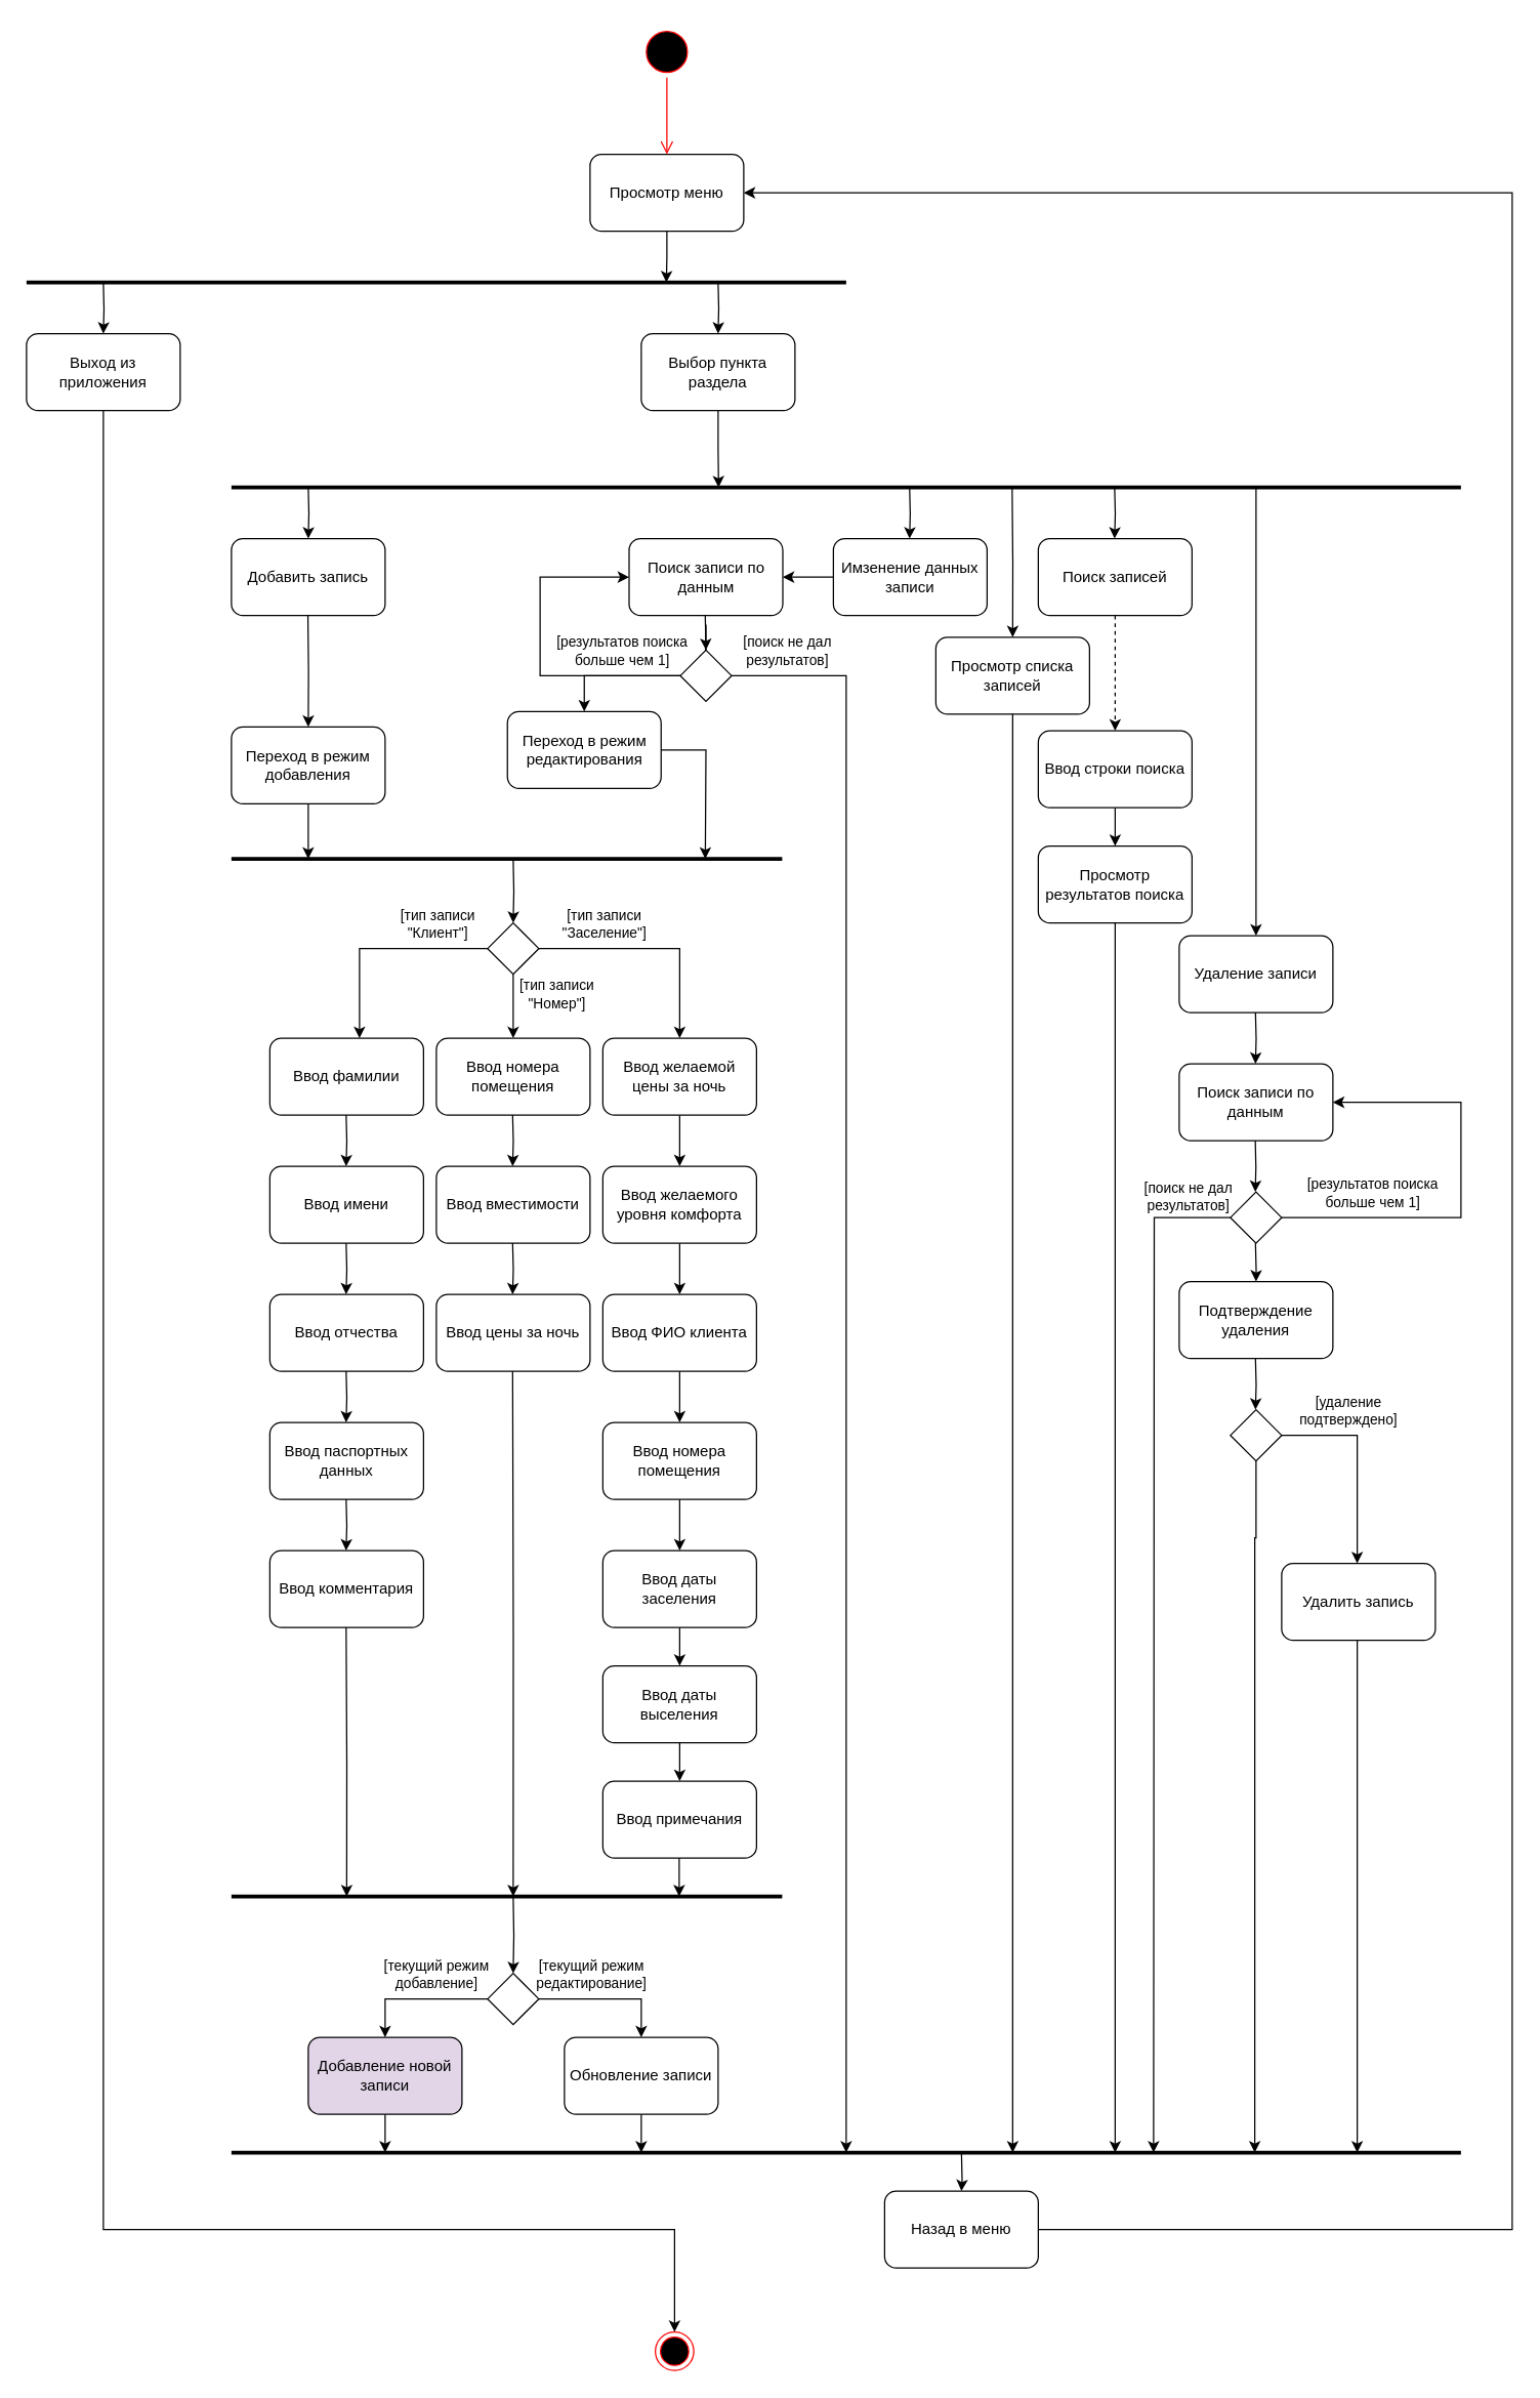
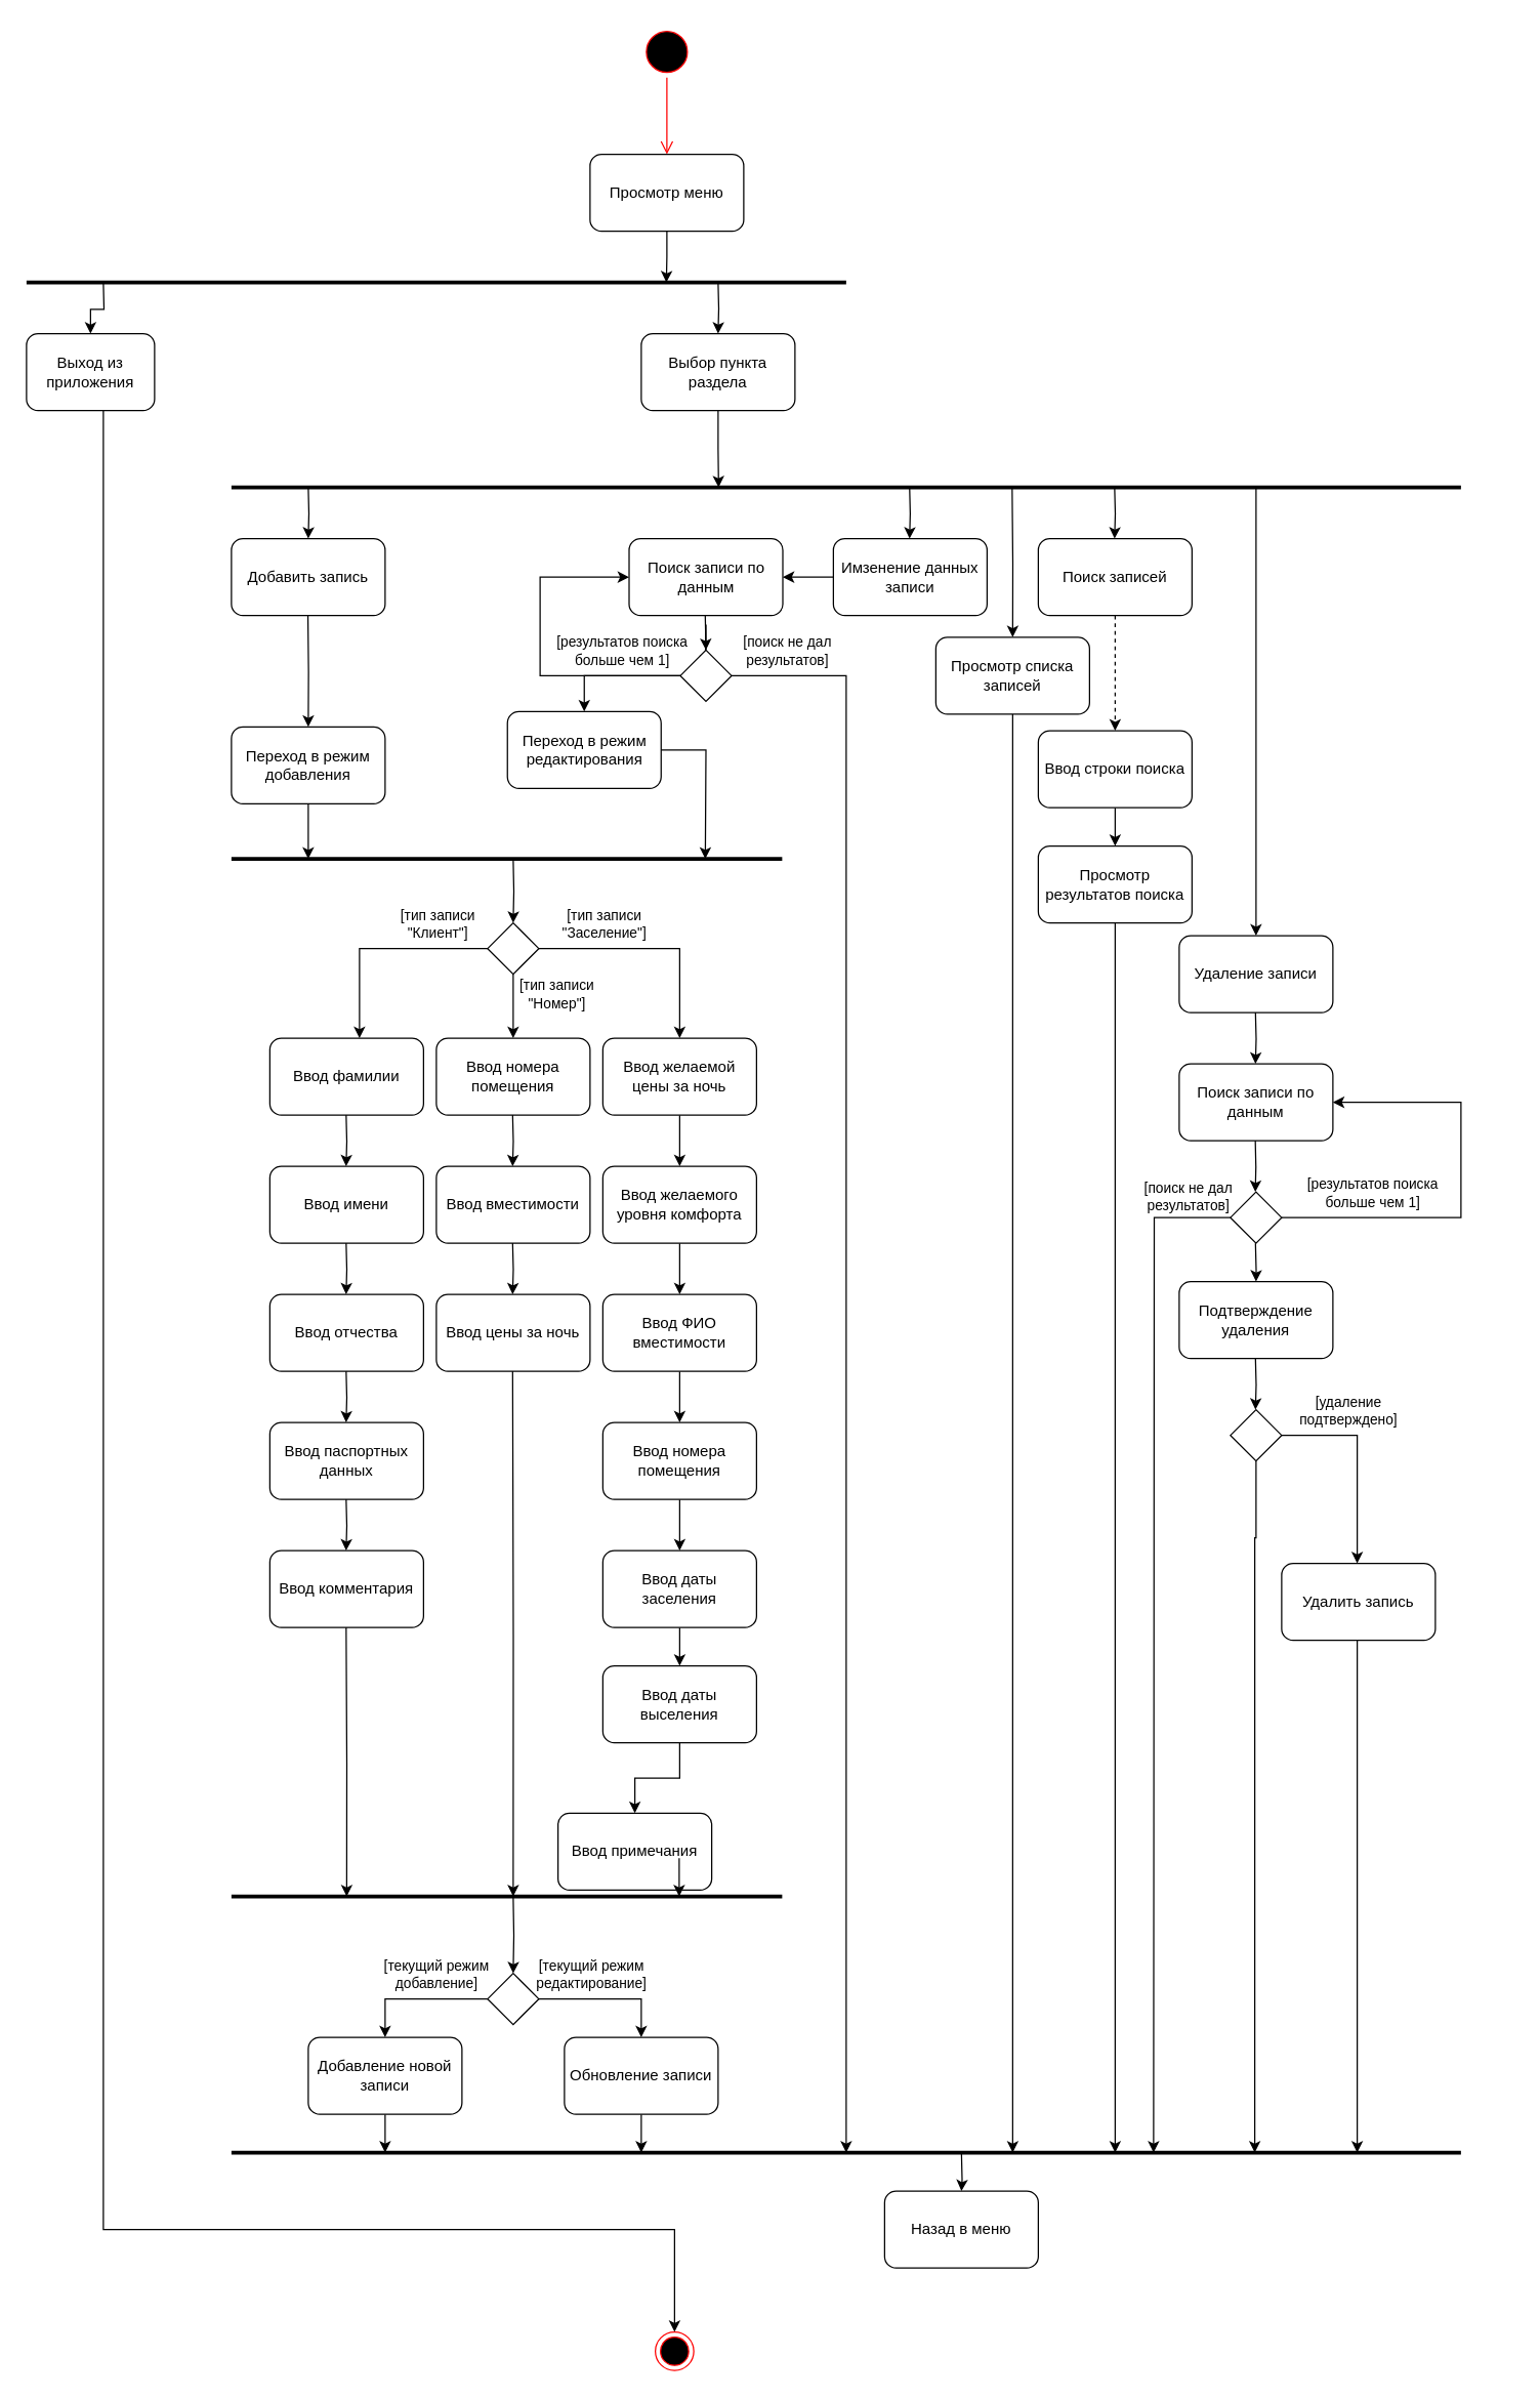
- <mxCell id="8" value="Выход из приложения" style="rounded=1;whiteSpace=wrap;html=1;" vertex="1" parent="1"><mxGeometry x="20" y="260" width="120" height="60" as="geometry" /></mxCell>
+ <mxCell id="8" value="Выход из приложения" style="rounded=1;whiteSpace=wrap;html=1;" vertex="1" parent="1"><mxGeometry x="20" y="260" width="100" height="60" as="geometry" /></mxCell>
- <mxCell id="20" style="edgeStyle=orthogonalEdgeStyle;rounded=0;orthogonalLoop=1;jettySize=auto;html=1;strokeColor=default;align=center;verticalAlign=middle;fontFamily=Helvetica;fontSize=11;fontColor=default;labelBackgroundColor=default;endArrow=classic;" edge="1" parent="1" source="21" target="115"><mxGeometry relative="1" as="geometry"><Array as="points"><mxPoint x="1180" y="1740" /><mxPoint x="1180" y="150" /></Array></mxGeometry></mxCell>
- <mxCell id="88" value="Ввод ФИО клиента" style="rounded=1;whiteSpace=wrap;html=1;" vertex="1" parent="59"><mxGeometry x="260" y="290" width="120" height="60" as="geometry" /></mxCell>
+ <mxCell id="88" value="Ввод ФИО вместимости" style="rounded=1;whiteSpace=wrap;html=1;" vertex="1" parent="59"><mxGeometry x="260" y="290" width="120" height="60" as="geometry" /></mxCell>
- <mxCell id="95" value="Ввод примечания" style="rounded=1;whiteSpace=wrap;html=1;" vertex="1" parent="59"><mxGeometry x="260" y="670" width="120" height="60" as="geometry" /></mxCell>
+ <mxCell id="95" value="Ввод примечания" style="rounded=1;whiteSpace=wrap;html=1;" vertex="1" parent="59"><mxGeometry x="225" y="695" width="120" height="60" as="geometry" /></mxCell>
- <mxCell id="112" value="Добавление новой записи" style="rounded=1;whiteSpace=wrap;html=1;fillColor=#e1d5e7;" vertex="1" parent="1"><mxGeometry x="240" y="1590" width="120" height="60" as="geometry" /></mxCell>
+ <mxCell id="112" value="Добавление новой записи" style="rounded=1;whiteSpace=wrap;html=1;" vertex="1" parent="1"><mxGeometry x="240" y="1590" width="120" height="60" as="geometry" /></mxCell>
